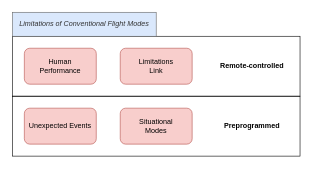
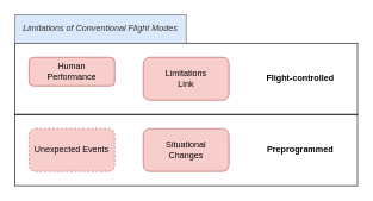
- <mxCell id="5" value="&lt;div&gt;Human&lt;/div&gt;&lt;div&gt;Performance&lt;/div&gt;" style="rounded=1;whiteSpace=wrap;html=1;fillColor=#f8cecc;strokeColor=#b85450;" parent="1" vertex="1"><mxGeometry x="40" y="80" width="120" height="60" as="geometry" /></mxCell>
+ <mxCell id="5" value="&lt;div&gt;Human&lt;/div&gt;&lt;div&gt;Performance&lt;/div&gt;" style="rounded=1;whiteSpace=wrap;html=1;fillColor=#f8cecc;strokeColor=#b85450;" parent="1" vertex="1"><mxGeometry x="40" y="80" width="120" height="40" as="geometry" /></mxCell>
- <mxCell id="4" value="&lt;b&gt;Remote-controlled&lt;/b&gt;" style="text;html=1;strokeColor=none;fillColor=none;align=center;verticalAlign=middle;whiteSpace=wrap;rounded=0;" parent="1" vertex="1"><mxGeometry x="360" y="80" width="120" height="60" as="geometry" /></mxCell>
+ <mxCell id="4" value="&lt;b&gt;Flight-controlled&lt;/b&gt;" style="text;html=1;strokeColor=none;fillColor=none;align=center;verticalAlign=middle;whiteSpace=wrap;rounded=0;" parent="1" vertex="1"><mxGeometry x="360" y="80" width="120" height="60" as="geometry" /></mxCell>
- <mxCell id="7" value="&lt;div&gt;Unexpected Events&lt;br&gt;&lt;/div&gt;" style="rounded=1;whiteSpace=wrap;html=1;fillColor=#f8cecc;strokeColor=#b85450;" parent="1" vertex="1"><mxGeometry x="40" y="180" width="120" height="60" as="geometry" /></mxCell>
+ <mxCell id="7" value="&lt;div&gt;Unexpected Events&lt;br&gt;&lt;/div&gt;" style="rounded=1;whiteSpace=wrap;html=1;fillColor=#f8cecc;strokeColor=#b85450;dashed=1;" parent="1" vertex="1"><mxGeometry x="40" y="180" width="120" height="60" as="geometry" /></mxCell>
- <mxCell id="9" value="&lt;div&gt;Situational&lt;/div&gt;Modes" style="rounded=1;whiteSpace=wrap;html=1;fillColor=#f8cecc;strokeColor=#b85450;" parent="1" vertex="1"><mxGeometry x="200" y="180" width="120" height="60" as="geometry" /></mxCell>
+ <mxCell id="9" value="&lt;div&gt;Situational&lt;/div&gt;Changes" style="rounded=1;whiteSpace=wrap;html=1;fillColor=#f8cecc;strokeColor=#b85450;" parent="1" vertex="1"><mxGeometry x="200" y="180" width="120" height="60" as="geometry" /></mxCell>
